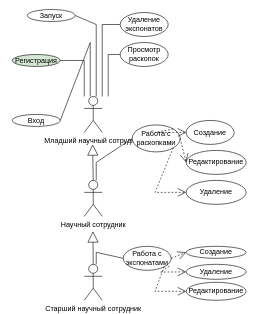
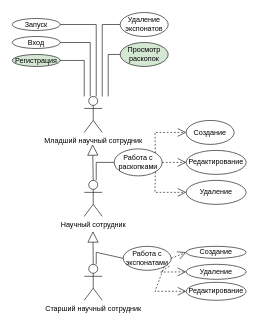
- <mxCell id="6" value="Запуск" style="ellipse;whiteSpace=wrap;html=1;" parent="1" vertex="1"><mxGeometry x="45" y="15" width="80" height="20" as="geometry" /></mxCell>
+ <mxCell id="6" value="Запуск" style="ellipse;whiteSpace=wrap;html=1;" parent="1" vertex="1"><mxGeometry x="20" y="30" width="80" height="20" as="geometry" /></mxCell>
- <mxCell id="28" value="Просмотр раскопок" style="ellipse;whiteSpace=wrap;html=1;" vertex="1" parent="1"><mxGeometry x="200" y="70" width="80" height="40" as="geometry" /></mxCell>
+ <mxCell id="28" value="Просмотр раскопок" style="ellipse;whiteSpace=wrap;html=1;fillColor=#d5e8d4;" vertex="1" parent="1"><mxGeometry x="200" y="70" width="80" height="40" as="geometry" /></mxCell>
- <mxCell id="3" value="Вход" style="ellipse;whiteSpace=wrap;html=1;" parent="1" vertex="1"><mxGeometry x="20" y="190" width="80" height="20" as="geometry" /></mxCell>
+ <mxCell id="3" value="Вход" style="ellipse;whiteSpace=wrap;html=1;" parent="1" vertex="1"><mxGeometry x="20" y="60" width="80" height="20" as="geometry" /></mxCell>
- <mxCell id="14" value="Работа с раскопками" style="ellipse;whiteSpace=wrap;html=1;" parent="1" vertex="1"><mxGeometry x="220" y="207.5" width="80" height="45" as="geometry" /></mxCell>
+ <mxCell id="14" value="Работа с раскопками" style="ellipse;whiteSpace=wrap;html=1;" parent="1" vertex="1"><mxGeometry x="190" y="247.5" width="80" height="45" as="geometry" /></mxCell>
